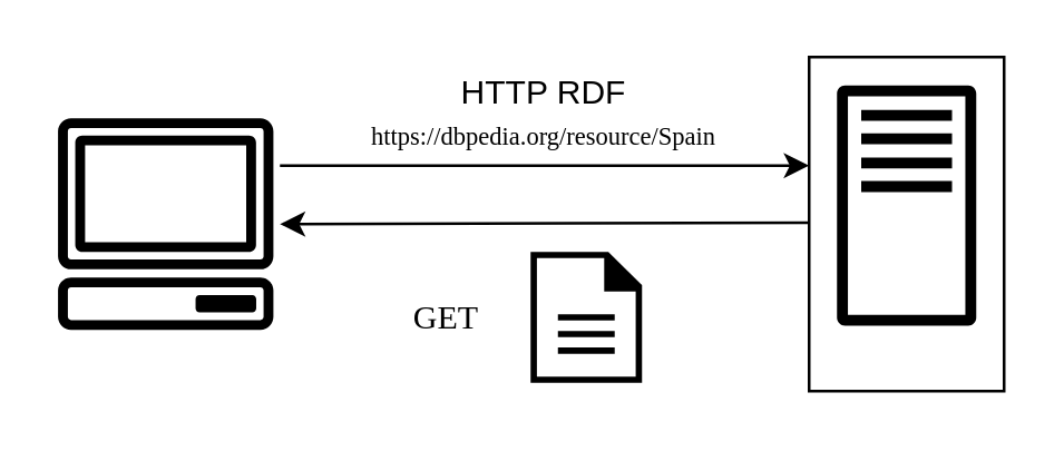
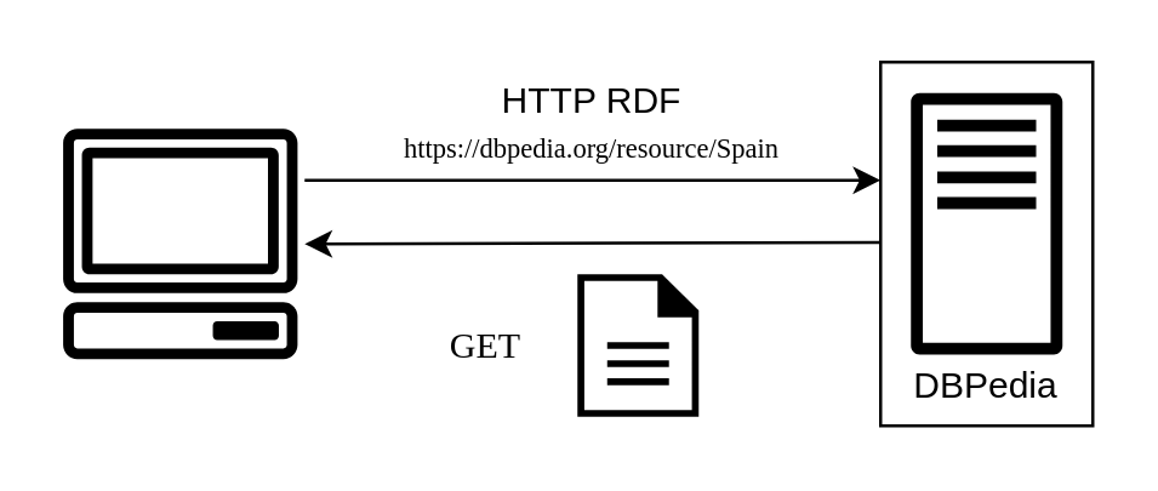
+ <mxCell id="6" value="DBPedia" style="text;html=1;strokeColor=none;fillColor=none;align=center;verticalAlign=middle;whiteSpace=wrap;rounded=0;" parent="3" vertex="1"><mxGeometry x="15" y="96.67" width="40" height="20" as="geometry" /></mxCell>
